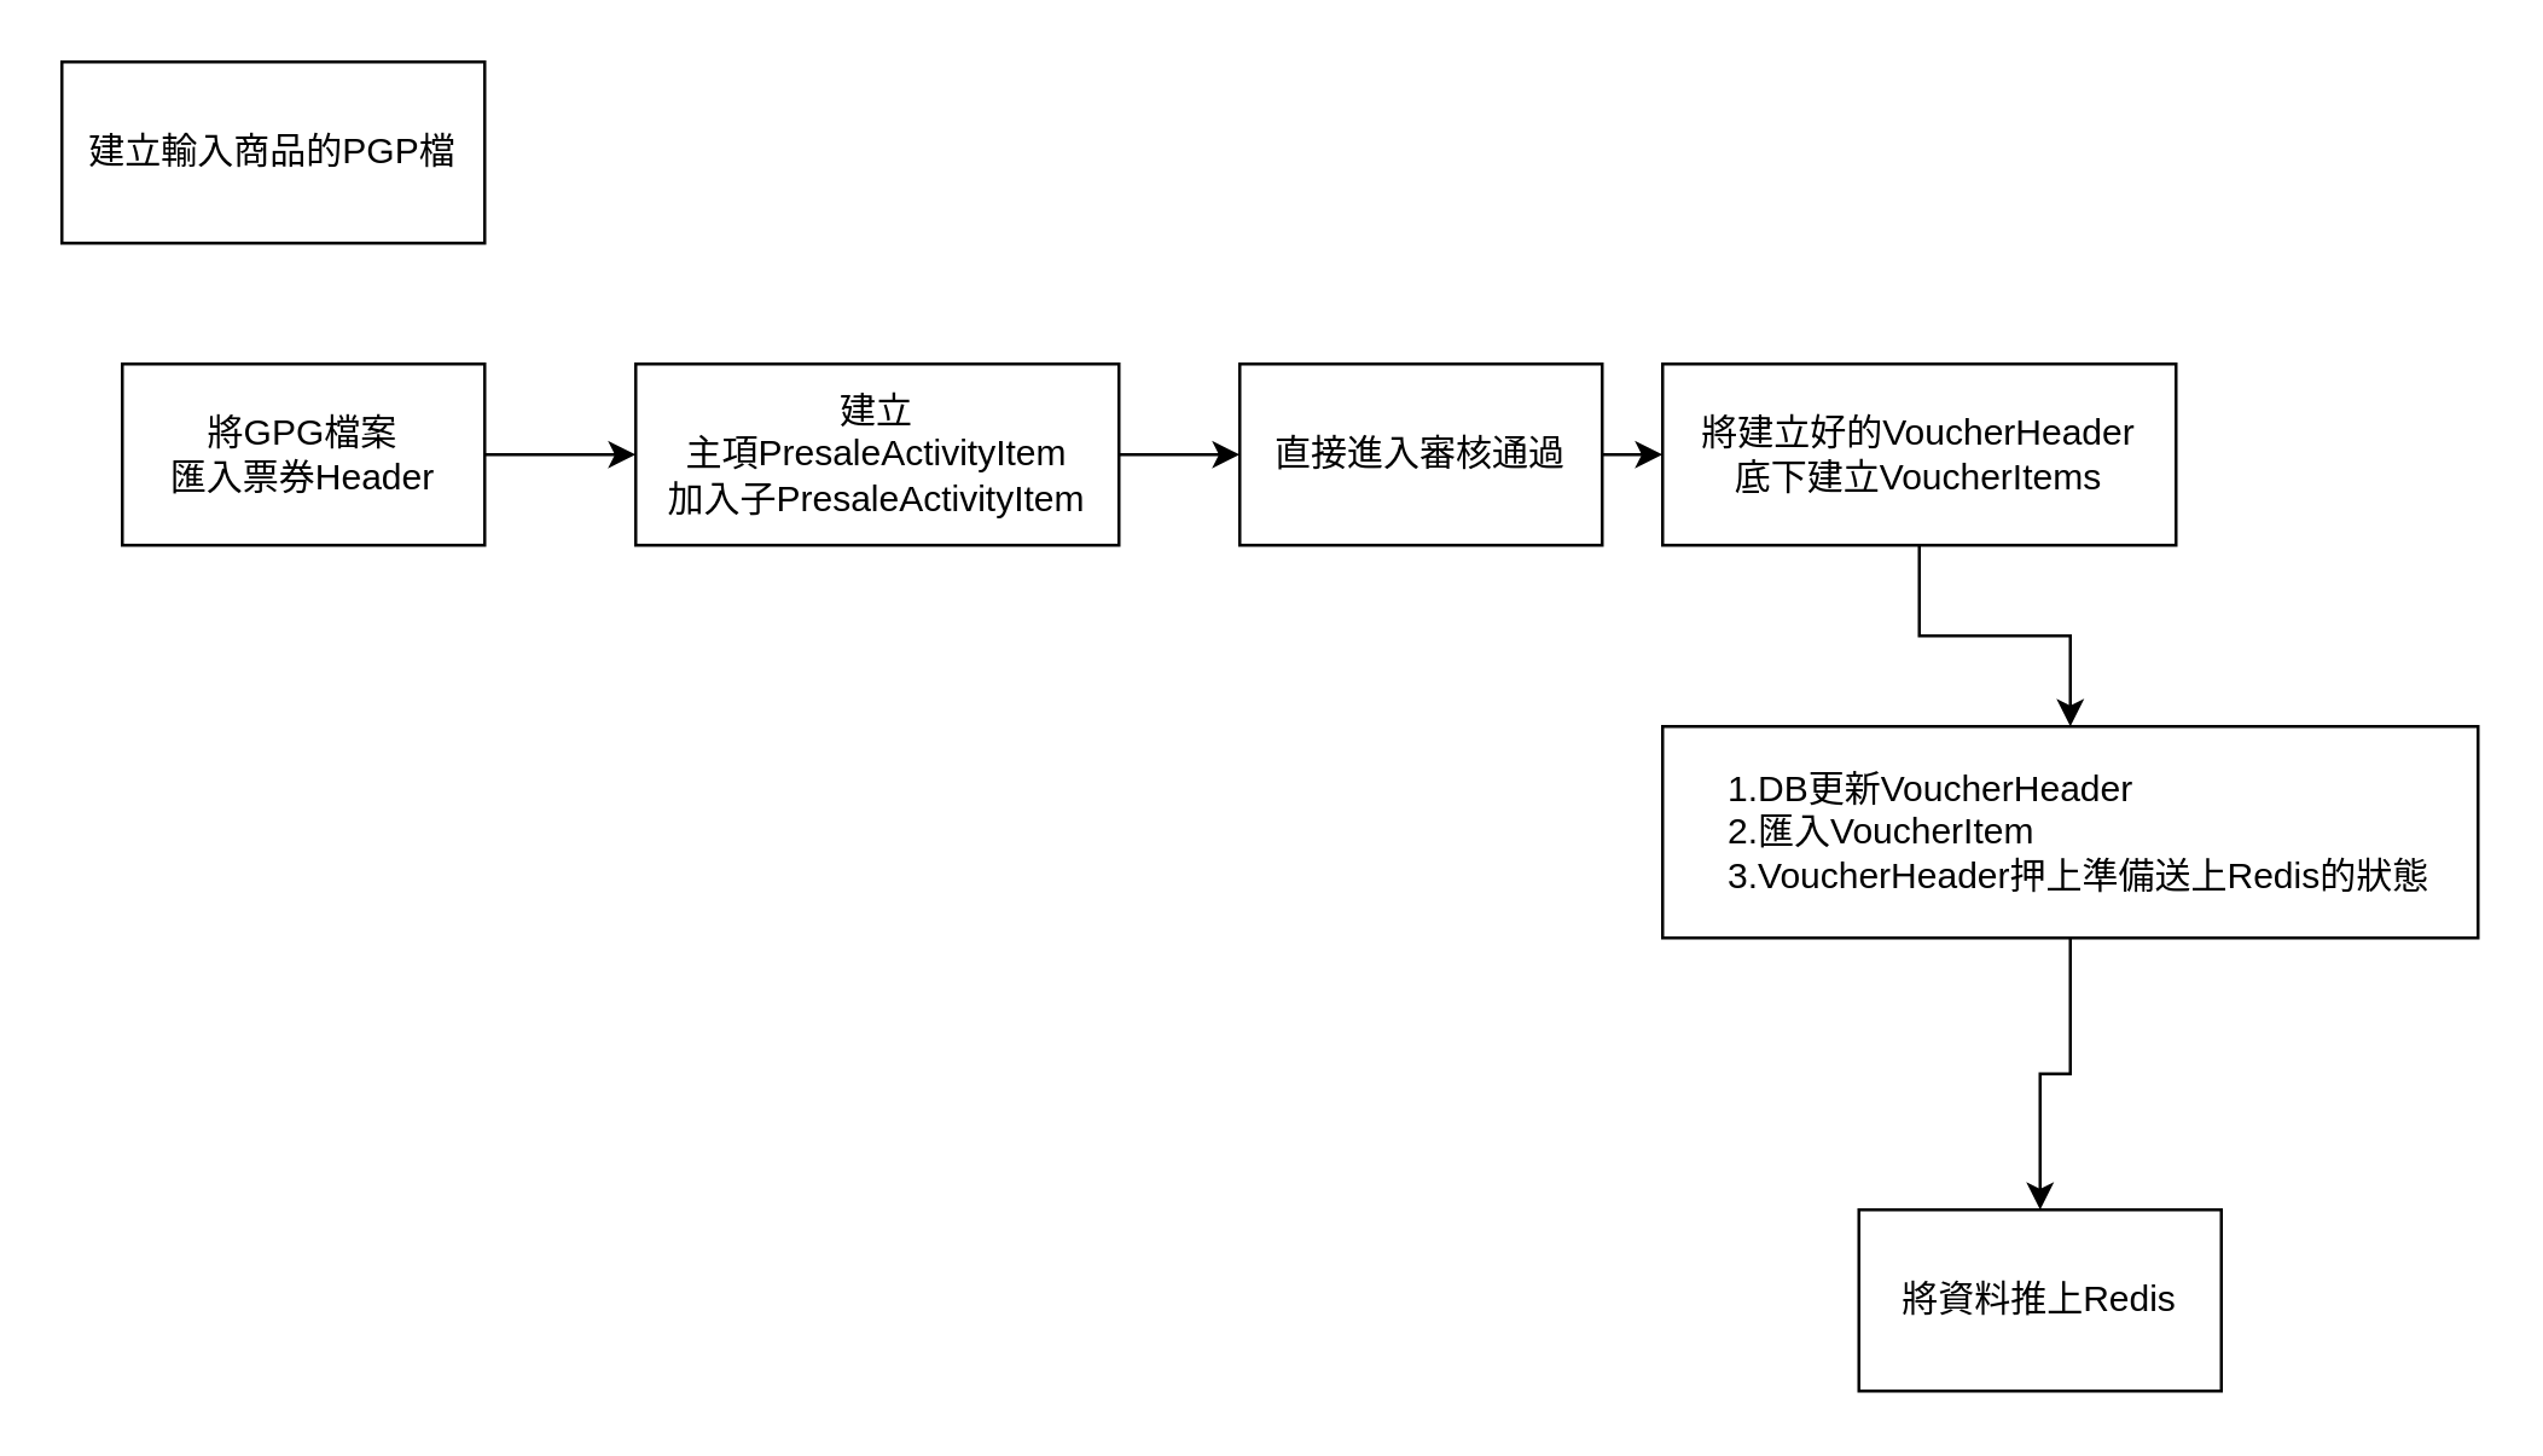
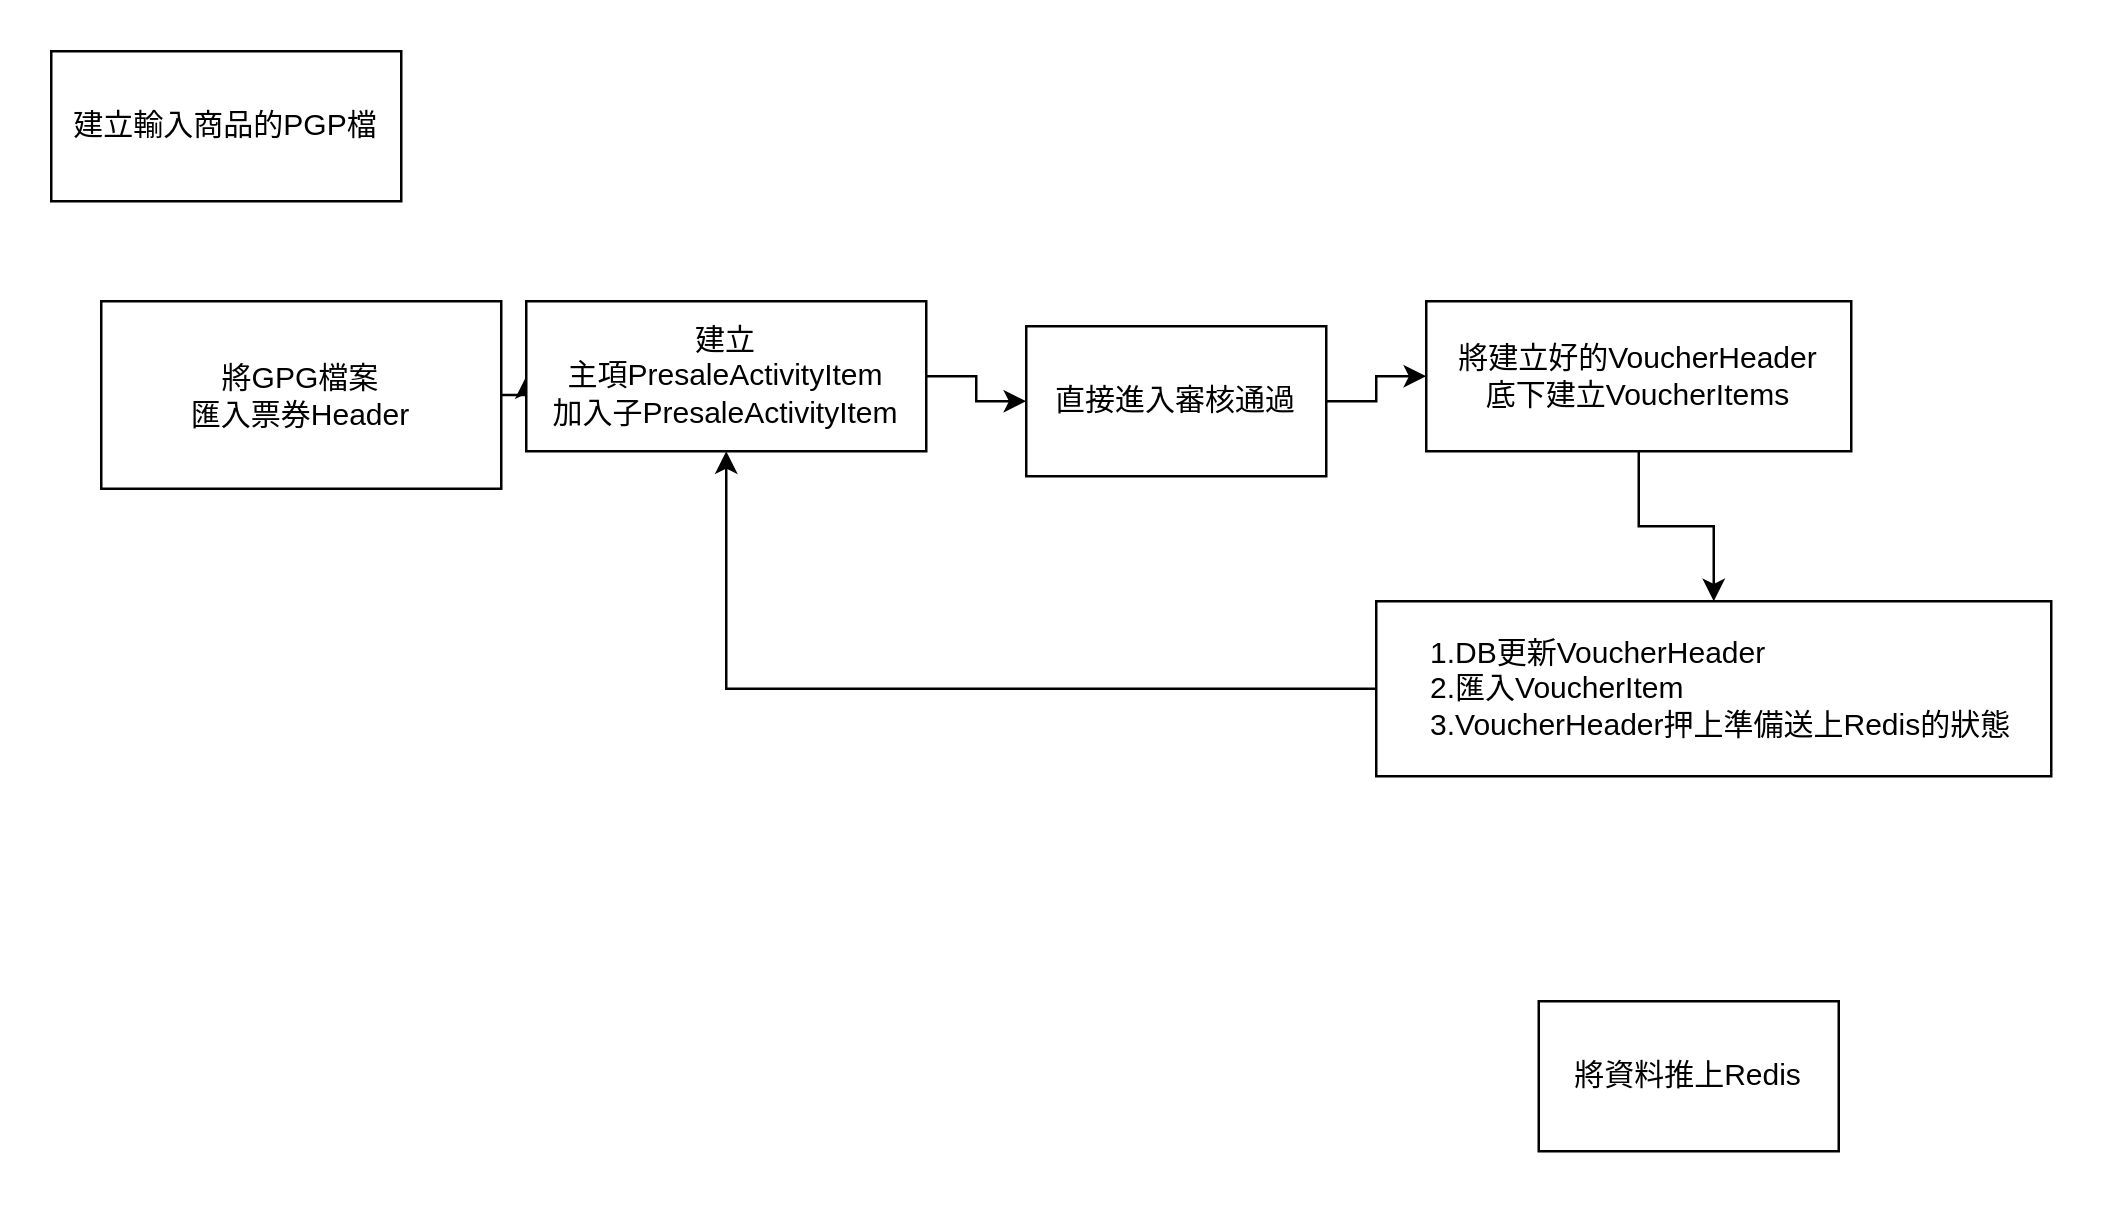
- <mxCell id="3" value="將GPG檔案&lt;br&gt;匯入票券Header" style="rounded=0;whiteSpace=wrap;html=1;" vertex="1" parent="1"><mxGeometry x="40" y="120" width="120" height="60" as="geometry" /></mxCell>
+ <mxCell id="3" value="將GPG檔案&lt;br&gt;匯入票券Header" style="rounded=0;whiteSpace=wrap;html=1;" vertex="1" parent="1"><mxGeometry x="40" y="120" width="160" height="75" as="geometry" /></mxCell>
- <mxCell id="7" value="直接進入審核通過" style="rounded=0;whiteSpace=wrap;html=1;" vertex="1" parent="1"><mxGeometry x="410" y="120" width="120" height="60" as="geometry" /></mxCell>
+ <mxCell id="7" value="直接進入審核通過" style="rounded=0;whiteSpace=wrap;html=1;" vertex="1" parent="1"><mxGeometry x="410" y="130" width="120" height="60" as="geometry" /></mxCell>
- <mxCell id="10" value="將建立好的VoucherHeader&lt;br&gt;底下建立VoucherItems" style="rounded=0;whiteSpace=wrap;html=1;" vertex="1" parent="1"><mxGeometry x="550" y="120" width="170" height="60" as="geometry" /></mxCell>
+ <mxCell id="10" value="將建立好的VoucherHeader&lt;br&gt;底下建立VoucherItems" style="rounded=0;whiteSpace=wrap;html=1;" vertex="1" parent="1"><mxGeometry x="570" y="120" width="170" height="60" as="geometry" /></mxCell>
- <mxCell id="11" style="edgeStyle=orthogonalEdgeStyle;rounded=0;orthogonalLoop=1;jettySize=auto;html=1;" edge="1" parent="1" source="12" target="13"><mxGeometry relative="1" as="geometry" /></mxCell>
+ <mxCell id="11" style="edgeStyle=orthogonalEdgeStyle;rounded=0;orthogonalLoop=1;jettySize=auto;html=1;" edge="1" parent="1" source="12" target="5"><mxGeometry relative="1" as="geometry" /></mxCell>
